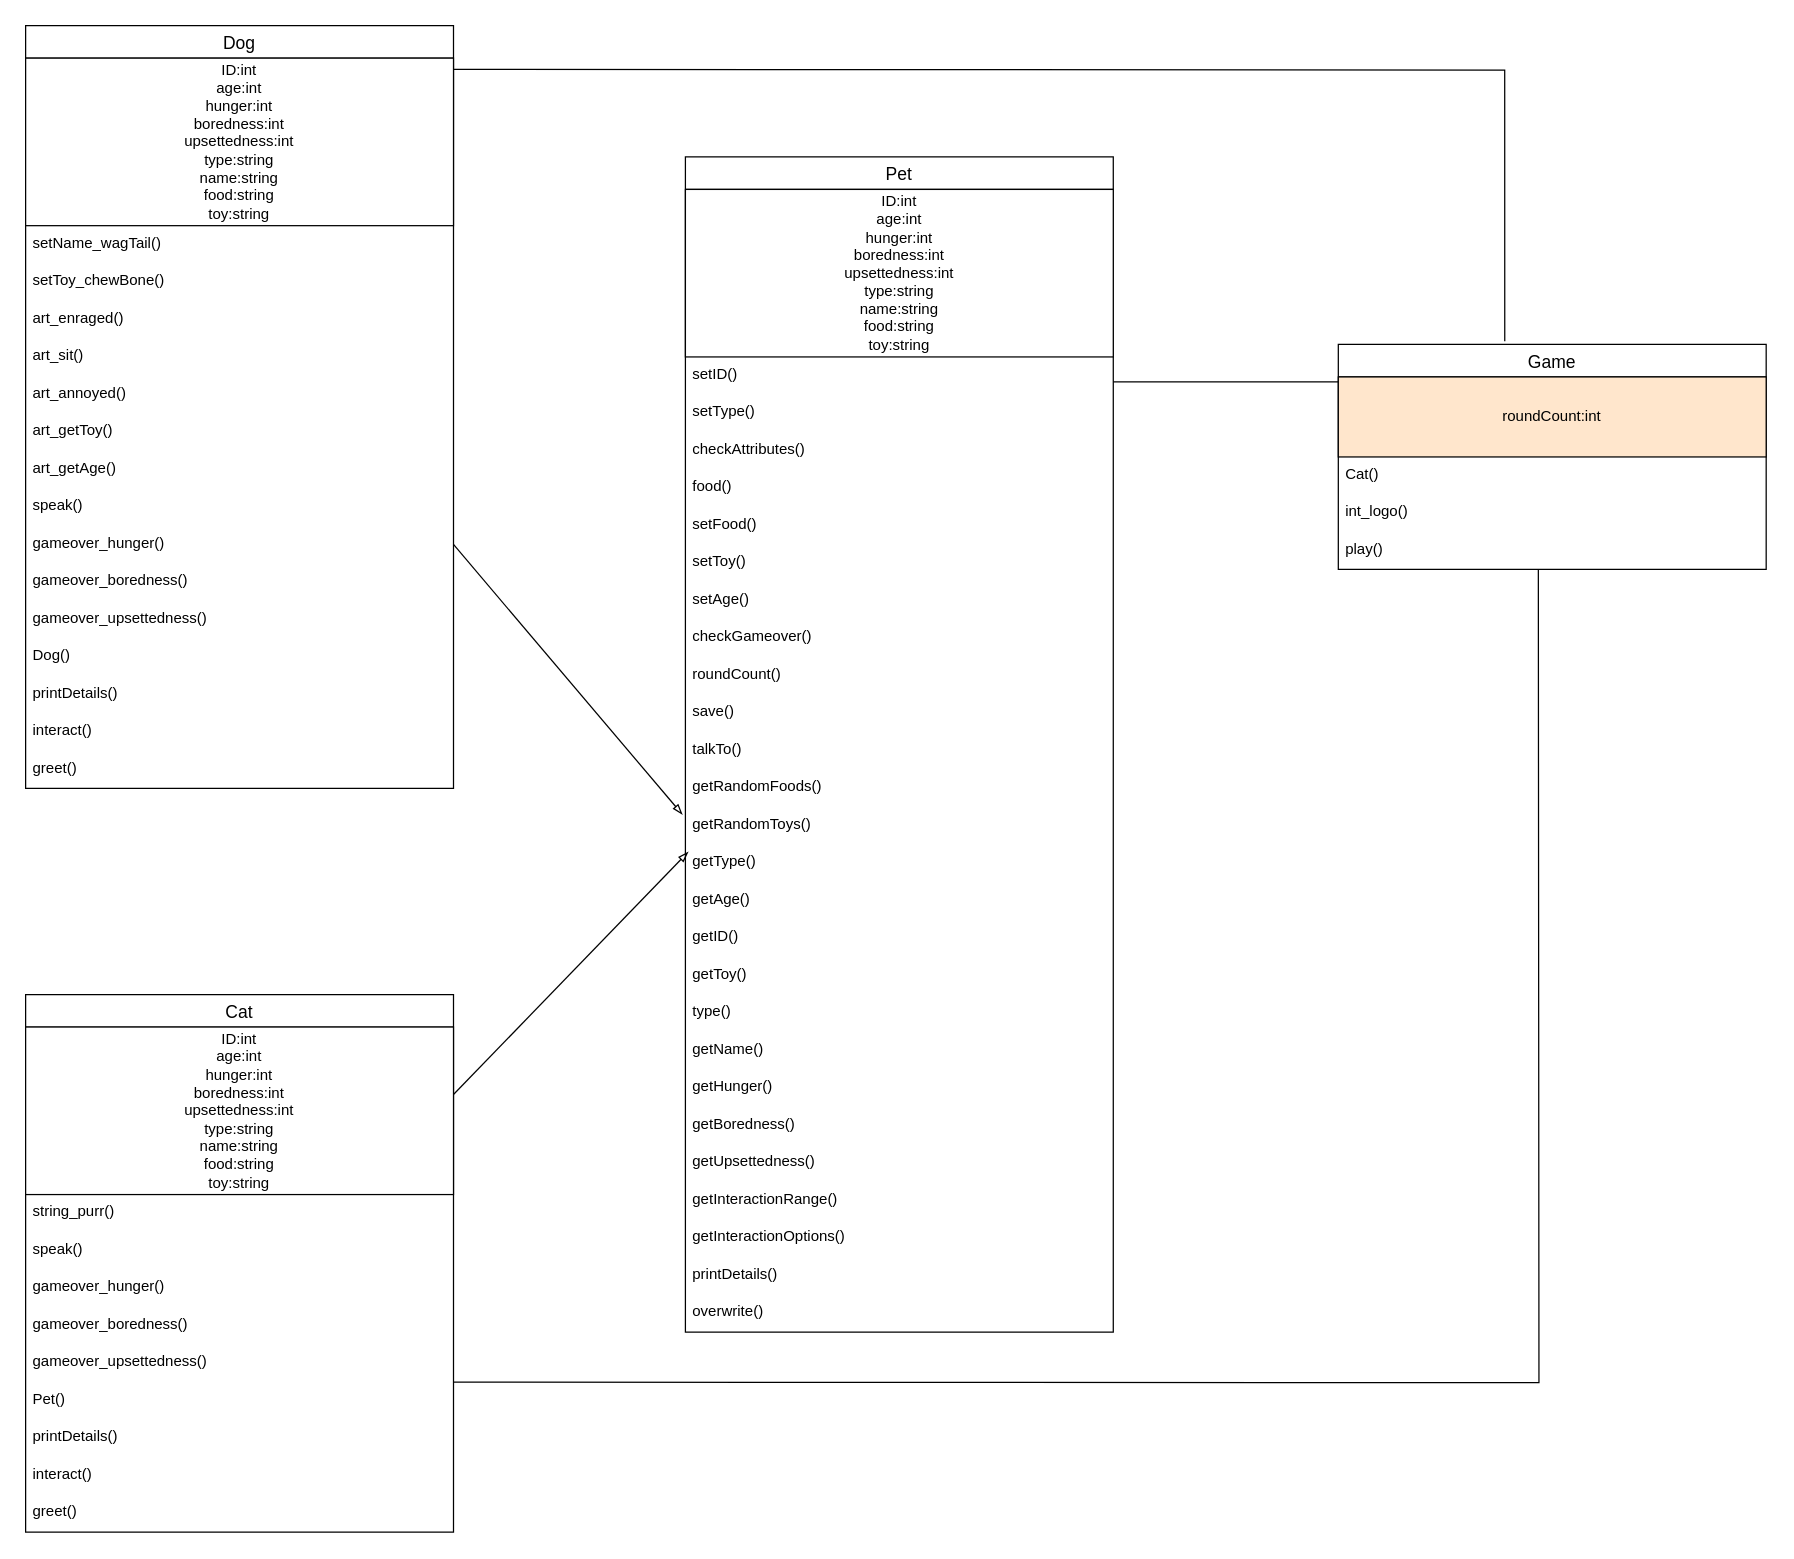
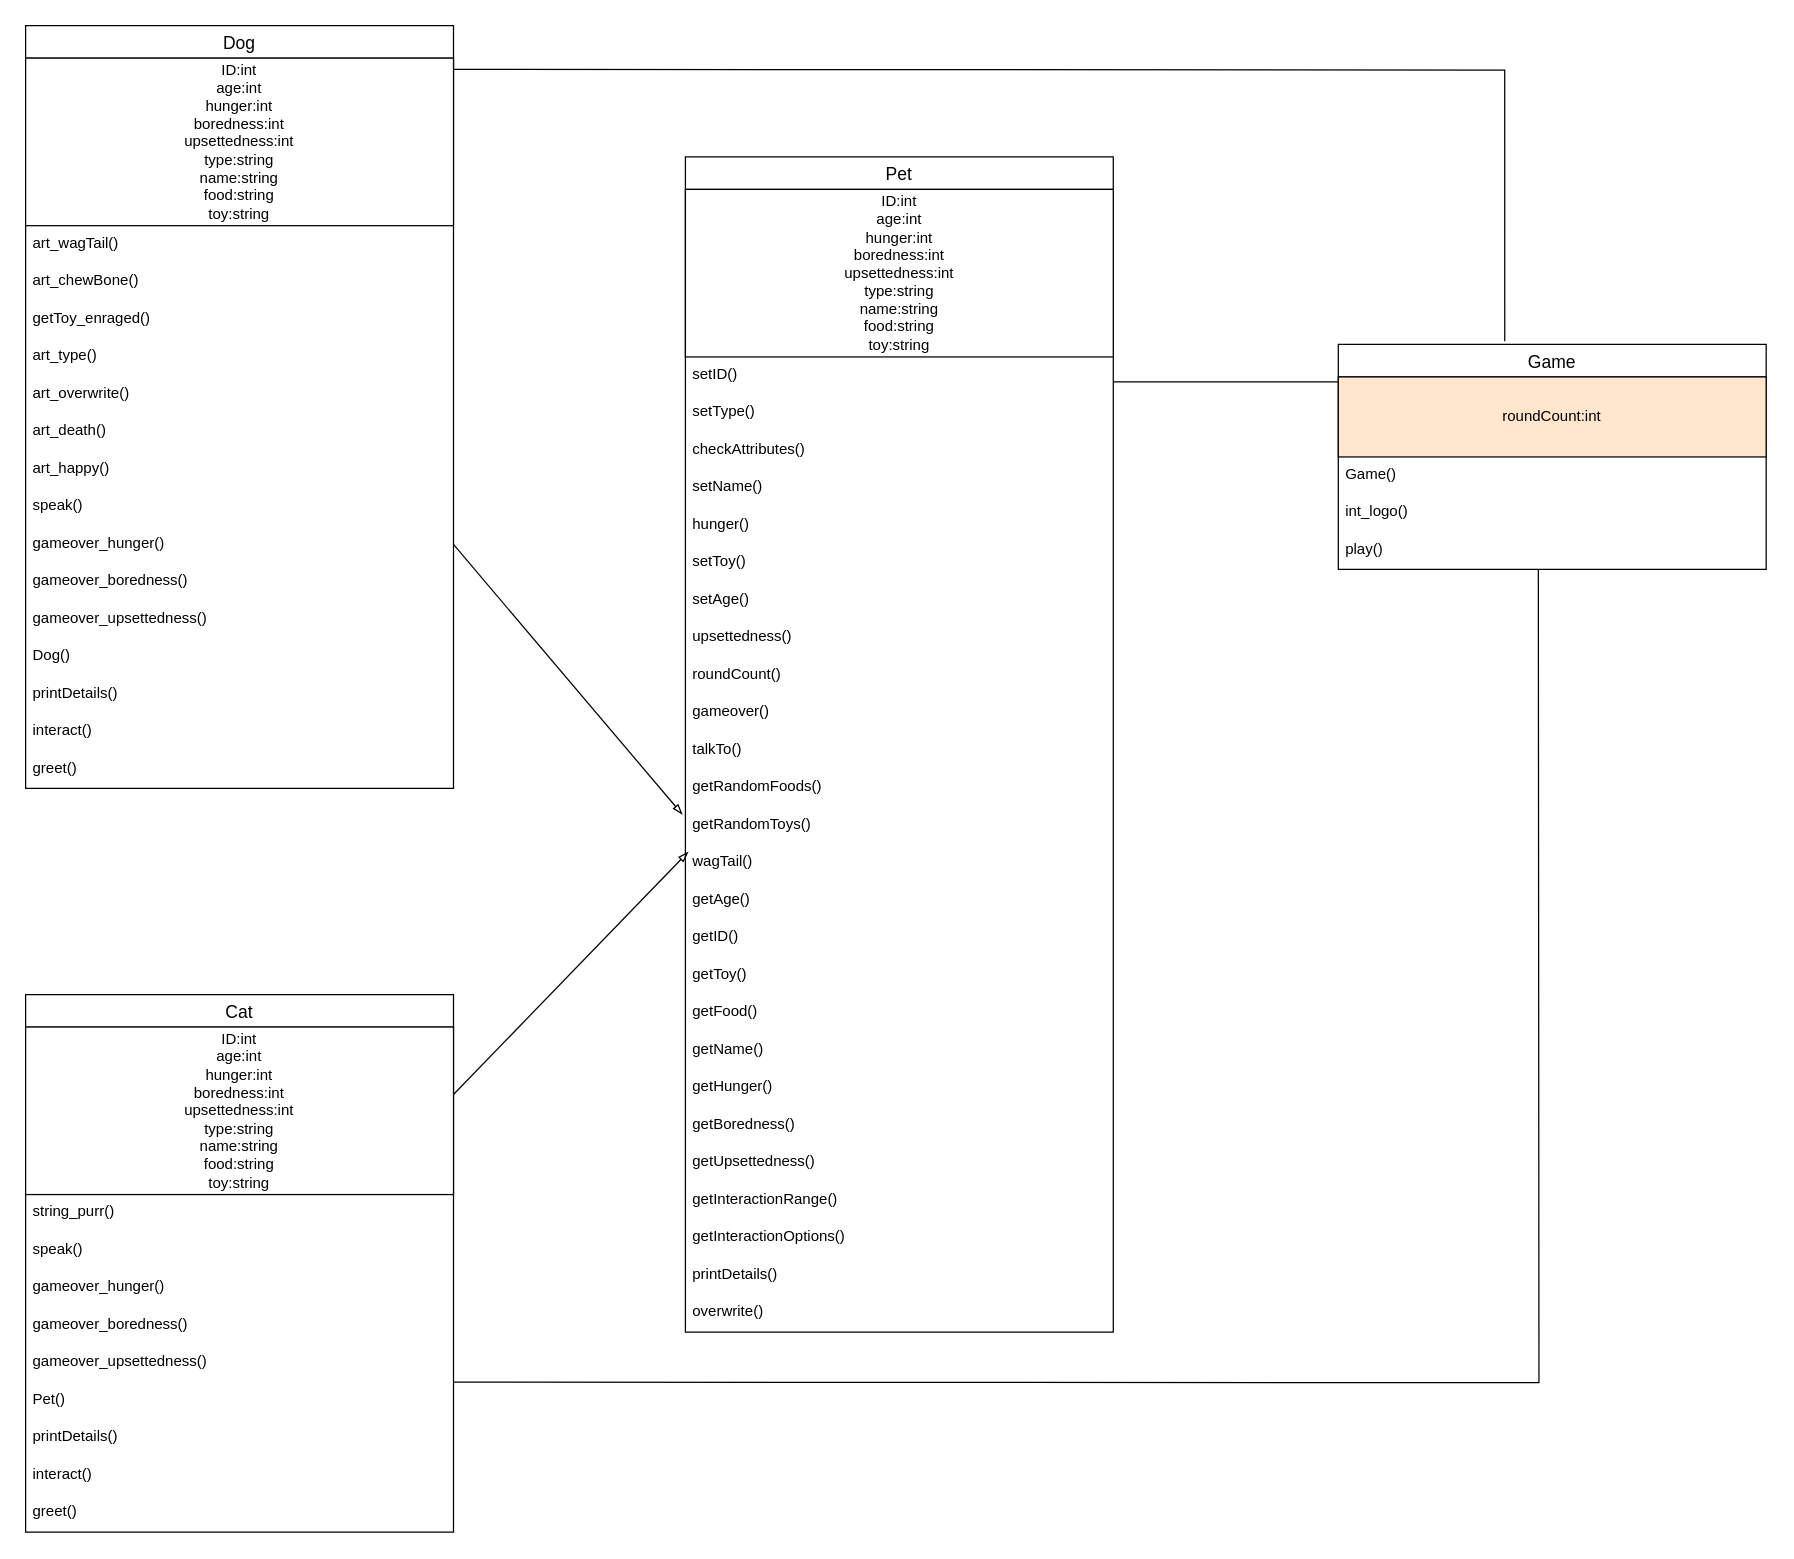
- <mxCell id="47" value="setName_wagTail()" style="text;strokeColor=none;fillColor=none;spacingLeft=4;spacingRight=4;overflow=hidden;rotatable=0;points=[[0,0.5],[1,0.5]];portConstraint=eastwest;fontSize=12;rounded=0;sketch=0;" parent="45" vertex="1"><mxGeometry y="160" width="342.25" height="30" as="geometry" /></mxCell>
+ <mxCell id="47" value="art_wagTail()" style="text;strokeColor=none;fillColor=none;spacingLeft=4;spacingRight=4;overflow=hidden;rotatable=0;points=[[0,0.5],[1,0.5]];portConstraint=eastwest;fontSize=12;rounded=0;sketch=0;" parent="45" vertex="1"><mxGeometry y="160" width="342.25" height="30" as="geometry" /></mxCell>
- <mxCell id="48" value="setToy_chewBone()" style="text;strokeColor=none;fillColor=none;spacingLeft=4;spacingRight=4;overflow=hidden;rotatable=0;points=[[0,0.5],[1,0.5]];portConstraint=eastwest;fontSize=12;rounded=0;sketch=0;" parent="45" vertex="1"><mxGeometry y="190" width="342.25" height="30" as="geometry" /></mxCell>
+ <mxCell id="48" value="art_chewBone()" style="text;strokeColor=none;fillColor=none;spacingLeft=4;spacingRight=4;overflow=hidden;rotatable=0;points=[[0,0.5],[1,0.5]];portConstraint=eastwest;fontSize=12;rounded=0;sketch=0;" parent="45" vertex="1"><mxGeometry y="190" width="342.25" height="30" as="geometry" /></mxCell>
- <mxCell id="49" value="art_enraged()" style="text;strokeColor=none;fillColor=none;spacingLeft=4;spacingRight=4;overflow=hidden;rotatable=0;points=[[0,0.5],[1,0.5]];portConstraint=eastwest;fontSize=12;rounded=0;sketch=0;" parent="45" vertex="1"><mxGeometry y="220" width="342.25" height="30" as="geometry" /></mxCell>
+ <mxCell id="49" value="getToy_enraged()" style="text;strokeColor=none;fillColor=none;spacingLeft=4;spacingRight=4;overflow=hidden;rotatable=0;points=[[0,0.5],[1,0.5]];portConstraint=eastwest;fontSize=12;rounded=0;sketch=0;" parent="45" vertex="1"><mxGeometry y="220" width="342.25" height="30" as="geometry" /></mxCell>
- <mxCell id="50" value="art_sit()" style="text;strokeColor=none;fillColor=none;spacingLeft=4;spacingRight=4;overflow=hidden;rotatable=0;points=[[0,0.5],[1,0.5]];portConstraint=eastwest;fontSize=12;rounded=0;sketch=0;" parent="45" vertex="1"><mxGeometry y="250" width="342.25" height="30" as="geometry" /></mxCell>
+ <mxCell id="50" value="art_type()" style="text;strokeColor=none;fillColor=none;spacingLeft=4;spacingRight=4;overflow=hidden;rotatable=0;points=[[0,0.5],[1,0.5]];portConstraint=eastwest;fontSize=12;rounded=0;sketch=0;" parent="45" vertex="1"><mxGeometry y="250" width="342.25" height="30" as="geometry" /></mxCell>
- <mxCell id="51" value="art_annoyed()" style="text;strokeColor=none;fillColor=none;spacingLeft=4;spacingRight=4;overflow=hidden;rotatable=0;points=[[0,0.5],[1,0.5]];portConstraint=eastwest;fontSize=12;rounded=0;sketch=0;" parent="45" vertex="1"><mxGeometry y="280" width="342.25" height="30" as="geometry" /></mxCell>
+ <mxCell id="51" value="art_overwrite()" style="text;strokeColor=none;fillColor=none;spacingLeft=4;spacingRight=4;overflow=hidden;rotatable=0;points=[[0,0.5],[1,0.5]];portConstraint=eastwest;fontSize=12;rounded=0;sketch=0;" parent="45" vertex="1"><mxGeometry y="280" width="342.25" height="30" as="geometry" /></mxCell>
- <mxCell id="52" value="art_getToy()" style="text;strokeColor=none;fillColor=none;spacingLeft=4;spacingRight=4;overflow=hidden;rotatable=0;points=[[0,0.5],[1,0.5]];portConstraint=eastwest;fontSize=12;rounded=0;sketch=0;" parent="45" vertex="1"><mxGeometry y="310" width="342.25" height="30" as="geometry" /></mxCell>
+ <mxCell id="52" value="art_death()" style="text;strokeColor=none;fillColor=none;spacingLeft=4;spacingRight=4;overflow=hidden;rotatable=0;points=[[0,0.5],[1,0.5]];portConstraint=eastwest;fontSize=12;rounded=0;sketch=0;" parent="45" vertex="1"><mxGeometry y="310" width="342.25" height="30" as="geometry" /></mxCell>
- <mxCell id="53" value="art_getAge()" style="text;strokeColor=none;fillColor=none;spacingLeft=4;spacingRight=4;overflow=hidden;rotatable=0;points=[[0,0.5],[1,0.5]];portConstraint=eastwest;fontSize=12;rounded=0;sketch=0;" parent="45" vertex="1"><mxGeometry y="340" width="342.25" height="30" as="geometry" /></mxCell>
+ <mxCell id="53" value="art_happy()" style="text;strokeColor=none;fillColor=none;spacingLeft=4;spacingRight=4;overflow=hidden;rotatable=0;points=[[0,0.5],[1,0.5]];portConstraint=eastwest;fontSize=12;rounded=0;sketch=0;" parent="45" vertex="1"><mxGeometry y="340" width="342.25" height="30" as="geometry" /></mxCell>
- <mxCell id="65" value="Cat()" style="text;strokeColor=none;fillColor=none;spacingLeft=4;spacingRight=4;overflow=hidden;rotatable=0;points=[[0,0.5],[1,0.5]];portConstraint=eastwest;fontSize=12;rounded=0;sketch=0;" parent="63" vertex="1"><mxGeometry y="90" width="342.25" height="30" as="geometry" /></mxCell>
+ <mxCell id="65" value="Game()" style="text;strokeColor=none;fillColor=none;spacingLeft=4;spacingRight=4;overflow=hidden;rotatable=0;points=[[0,0.5],[1,0.5]];portConstraint=eastwest;fontSize=12;rounded=0;sketch=0;" parent="63" vertex="1"><mxGeometry y="90" width="342.25" height="30" as="geometry" /></mxCell>
- <mxCell id="8" value="food()" style="text;strokeColor=none;fillColor=none;spacingLeft=4;spacingRight=4;overflow=hidden;rotatable=0;points=[[0,0.5],[1,0.5]];portConstraint=eastwest;fontSize=12;rounded=0;sketch=0;" parent="3" vertex="1"><mxGeometry y="250" width="342.25" height="30" as="geometry" /></mxCell>
+ <mxCell id="8" value="setName()" style="text;strokeColor=none;fillColor=none;spacingLeft=4;spacingRight=4;overflow=hidden;rotatable=0;points=[[0,0.5],[1,0.5]];portConstraint=eastwest;fontSize=12;rounded=0;sketch=0;" parent="3" vertex="1"><mxGeometry y="250" width="342.25" height="30" as="geometry" /></mxCell>
- <mxCell id="9" value="setFood()" style="text;strokeColor=none;fillColor=none;spacingLeft=4;spacingRight=4;overflow=hidden;rotatable=0;points=[[0,0.5],[1,0.5]];portConstraint=eastwest;fontSize=12;rounded=0;sketch=0;" parent="3" vertex="1"><mxGeometry y="280" width="342.25" height="30" as="geometry" /></mxCell>
+ <mxCell id="9" value="hunger()" style="text;strokeColor=none;fillColor=none;spacingLeft=4;spacingRight=4;overflow=hidden;rotatable=0;points=[[0,0.5],[1,0.5]];portConstraint=eastwest;fontSize=12;rounded=0;sketch=0;" parent="3" vertex="1"><mxGeometry y="280" width="342.25" height="30" as="geometry" /></mxCell>
- <mxCell id="12" value="checkGameover()" style="text;strokeColor=none;fillColor=none;spacingLeft=4;spacingRight=4;overflow=hidden;rotatable=0;points=[[0,0.5],[1,0.5]];portConstraint=eastwest;fontSize=12;rounded=0;sketch=0;" parent="3" vertex="1"><mxGeometry y="370" width="342.25" height="30" as="geometry" /></mxCell>
+ <mxCell id="12" value="upsettedness()" style="text;strokeColor=none;fillColor=none;spacingLeft=4;spacingRight=4;overflow=hidden;rotatable=0;points=[[0,0.5],[1,0.5]];portConstraint=eastwest;fontSize=12;rounded=0;sketch=0;" parent="3" vertex="1"><mxGeometry y="370" width="342.25" height="30" as="geometry" /></mxCell>
- <mxCell id="14" value="save()" style="text;strokeColor=none;fillColor=none;spacingLeft=4;spacingRight=4;overflow=hidden;rotatable=0;points=[[0,0.5],[1,0.5]];portConstraint=eastwest;fontSize=12;rounded=0;sketch=0;" parent="3" vertex="1"><mxGeometry y="430" width="342.25" height="30" as="geometry" /></mxCell>
+ <mxCell id="14" value="gameover()" style="text;strokeColor=none;fillColor=none;spacingLeft=4;spacingRight=4;overflow=hidden;rotatable=0;points=[[0,0.5],[1,0.5]];portConstraint=eastwest;fontSize=12;rounded=0;sketch=0;" parent="3" vertex="1"><mxGeometry y="430" width="342.25" height="30" as="geometry" /></mxCell>
- <mxCell id="18" value="getType()" style="text;strokeColor=none;fillColor=none;spacingLeft=4;spacingRight=4;overflow=hidden;rotatable=0;points=[[0,0.5],[1,0.5]];portConstraint=eastwest;fontSize=12;rounded=0;sketch=0;" parent="3" vertex="1"><mxGeometry y="550" width="342.25" height="30" as="geometry" /></mxCell>
+ <mxCell id="18" value="wagTail()" style="text;strokeColor=none;fillColor=none;spacingLeft=4;spacingRight=4;overflow=hidden;rotatable=0;points=[[0,0.5],[1,0.5]];portConstraint=eastwest;fontSize=12;rounded=0;sketch=0;" parent="3" vertex="1"><mxGeometry y="550" width="342.25" height="30" as="geometry" /></mxCell>
- <mxCell id="22" value="type()" style="text;strokeColor=none;fillColor=none;spacingLeft=4;spacingRight=4;overflow=hidden;rotatable=0;points=[[0,0.5],[1,0.5]];portConstraint=eastwest;fontSize=12;rounded=0;sketch=0;" parent="3" vertex="1"><mxGeometry y="670" width="342.25" height="30" as="geometry" /></mxCell>
+ <mxCell id="22" value="getFood()" style="text;strokeColor=none;fillColor=none;spacingLeft=4;spacingRight=4;overflow=hidden;rotatable=0;points=[[0,0.5],[1,0.5]];portConstraint=eastwest;fontSize=12;rounded=0;sketch=0;" parent="3" vertex="1"><mxGeometry y="670" width="342.25" height="30" as="geometry" /></mxCell>
